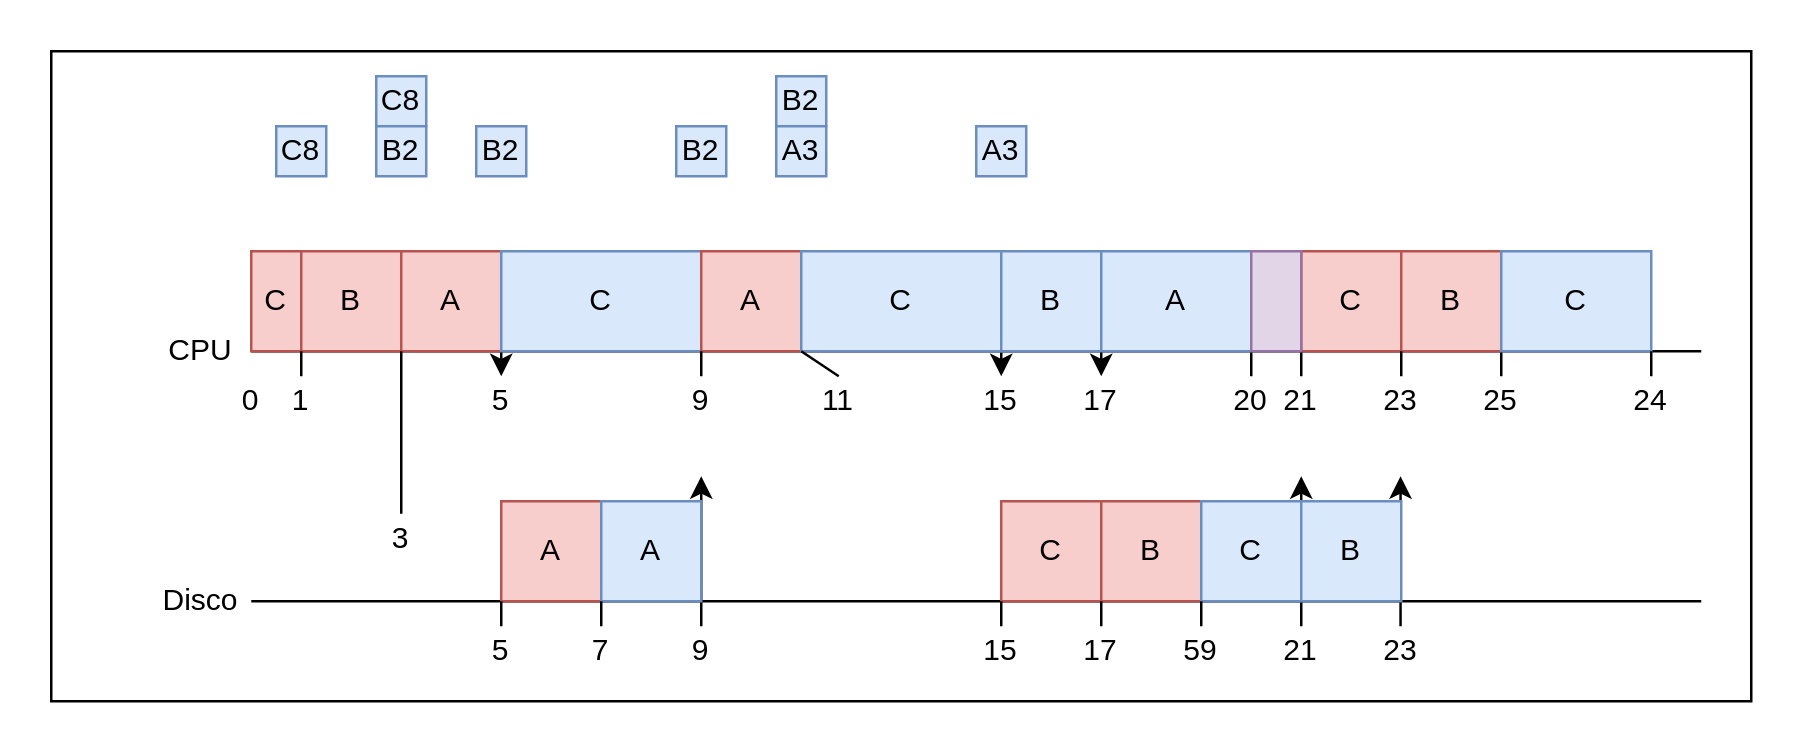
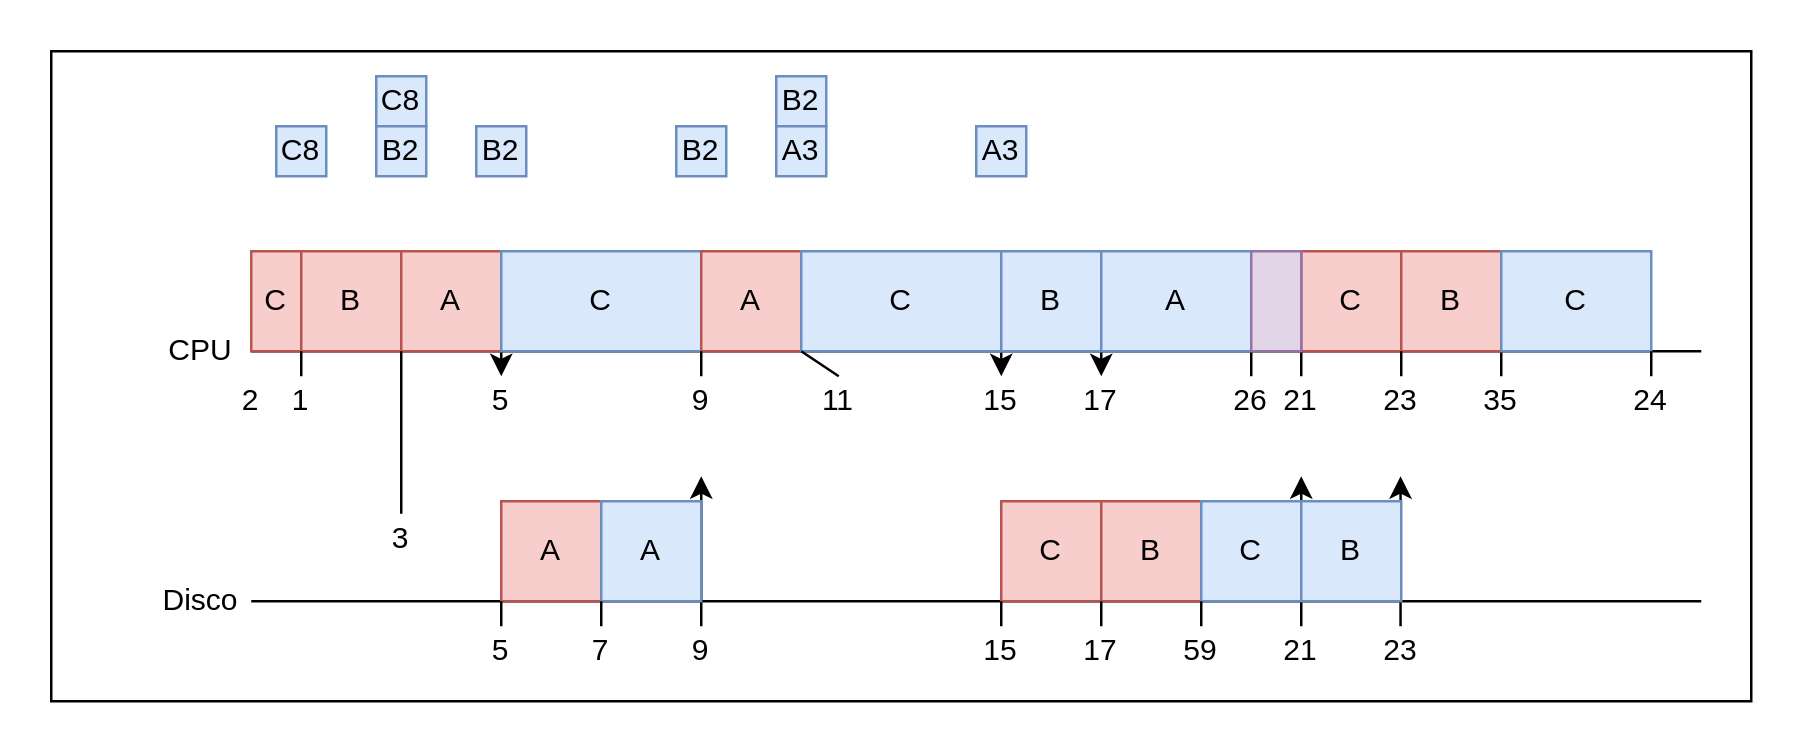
- <mxCell id="10" value="0" style="text;html=1;strokeColor=none;fillColor=none;align=center;verticalAlign=middle;whiteSpace=wrap;rounded=0;" vertex="1" parent="1"><mxGeometry x="80" y="150" width="40" height="20" as="geometry" /></mxCell>
+ <mxCell id="10" value="2" style="text;html=1;strokeColor=none;fillColor=none;align=center;verticalAlign=middle;whiteSpace=wrap;rounded=0;" vertex="1" parent="1"><mxGeometry x="80" y="150" width="40" height="20" as="geometry" /></mxCell>
- <mxCell id="46" value="20" style="text;html=1;strokeColor=none;fillColor=none;align=center;verticalAlign=middle;whiteSpace=wrap;rounded=0;" vertex="1" parent="1"><mxGeometry x="480" y="150" width="40" height="20" as="geometry" /></mxCell>
+ <mxCell id="46" value="26" style="text;html=1;strokeColor=none;fillColor=none;align=center;verticalAlign=middle;whiteSpace=wrap;rounded=0;" vertex="1" parent="1"><mxGeometry x="480" y="150" width="40" height="20" as="geometry" /></mxCell>
- <mxCell id="65" value="25" style="text;html=1;strokeColor=none;fillColor=none;align=center;verticalAlign=middle;whiteSpace=wrap;rounded=0;" vertex="1" parent="1"><mxGeometry x="580" y="150" width="40" height="20" as="geometry" /></mxCell>
+ <mxCell id="65" value="35" style="text;html=1;strokeColor=none;fillColor=none;align=center;verticalAlign=middle;whiteSpace=wrap;rounded=0;" vertex="1" parent="1"><mxGeometry x="580" y="150" width="40" height="20" as="geometry" /></mxCell>
